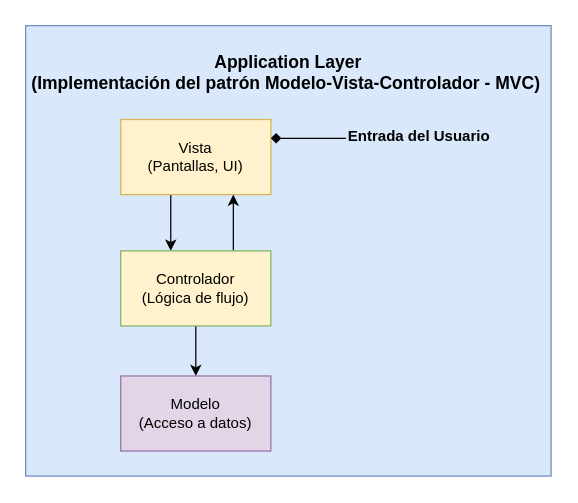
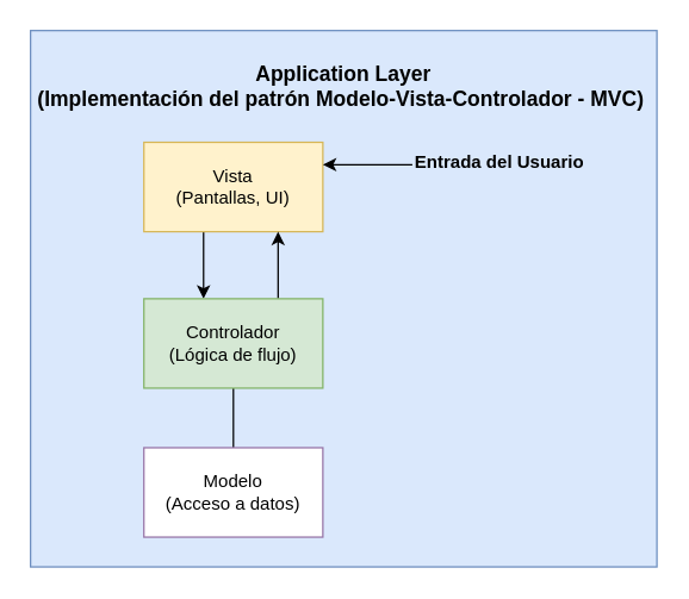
- <mxCell id="5" value="" style="edgeStyle=orthogonalEdgeStyle;rounded=0;orthogonalLoop=1;jettySize=auto;html=1;entryX=1;entryY=0.25;entryDx=0;entryDy=0;endArrow=diamond;" edge="1" parent="1" source="6" target="4"><mxGeometry relative="1" as="geometry" /></mxCell>
+ <mxCell id="5" value="" style="edgeStyle=orthogonalEdgeStyle;rounded=0;orthogonalLoop=1;jettySize=auto;html=1;entryX=1;entryY=0.25;entryDx=0;entryDy=0;" edge="1" parent="1" source="6" target="4"><mxGeometry relative="1" as="geometry" /></mxCell>
- <mxCell id="9" value="&lt;div&gt;Controlador&lt;/div&gt;&lt;div&gt;&lt;span style=&quot;background-color: transparent; color: light-dark(rgb(0, 0, 0), rgb(255, 255, 255));&quot;&gt;(Lógica de flujo)&lt;/span&gt;&lt;/div&gt;" style="rounded=0;whiteSpace=wrap;html=1;fillColor=#fff2cc;strokeColor=#82b366;" vertex="1" parent="1"><mxGeometry x="96" y="200" width="120" height="60" as="geometry" /></mxCell>
+ <mxCell id="9" value="&lt;div&gt;Controlador&lt;/div&gt;&lt;div&gt;&lt;span style=&quot;background-color: transparent; color: light-dark(rgb(0, 0, 0), rgb(255, 255, 255));&quot;&gt;(Lógica de flujo)&lt;/span&gt;&lt;/div&gt;" style="rounded=0;whiteSpace=wrap;html=1;fillColor=#d5e8d4;strokeColor=#82b366;" vertex="1" parent="1"><mxGeometry x="96" y="200" width="120" height="60" as="geometry" /></mxCell>
- <mxCell id="8" style="edgeStyle=orthogonalEdgeStyle;rounded=0;orthogonalLoop=1;jettySize=auto;html=1;" edge="1" parent="1" source="9" target="10"><mxGeometry relative="1" as="geometry" /></mxCell>
+ <mxCell id="8" style="edgeStyle=orthogonalEdgeStyle;rounded=0;orthogonalLoop=1;jettySize=auto;html=1;endArrow=none;" edge="1" parent="1" source="9" target="10"><mxGeometry relative="1" as="geometry" /></mxCell>
- <mxCell id="10" value="&lt;div&gt;Modelo&lt;/div&gt;&lt;div&gt;&lt;span style=&quot;background-color: transparent; color: light-dark(rgb(0, 0, 0), rgb(255, 255, 255));&quot;&gt;(Acceso a datos)&lt;/span&gt;&lt;/div&gt;" style="rounded=0;whiteSpace=wrap;html=1;fillColor=#e1d5e7;strokeColor=#9673a6;" vertex="1" parent="1"><mxGeometry x="96" y="300" width="120" height="60" as="geometry" /></mxCell>
+ <mxCell id="10" value="&lt;div&gt;Modelo&lt;/div&gt;&lt;div&gt;&lt;span style=&quot;background-color: transparent; color: light-dark(rgb(0, 0, 0), rgb(255, 255, 255));&quot;&gt;(Acceso a datos)&lt;/span&gt;&lt;/div&gt;" style="rounded=0;whiteSpace=wrap;html=1;fillColor=#ffffff;strokeColor=#9673a6;" vertex="1" parent="1"><mxGeometry x="96" y="300" width="120" height="60" as="geometry" /></mxCell>
